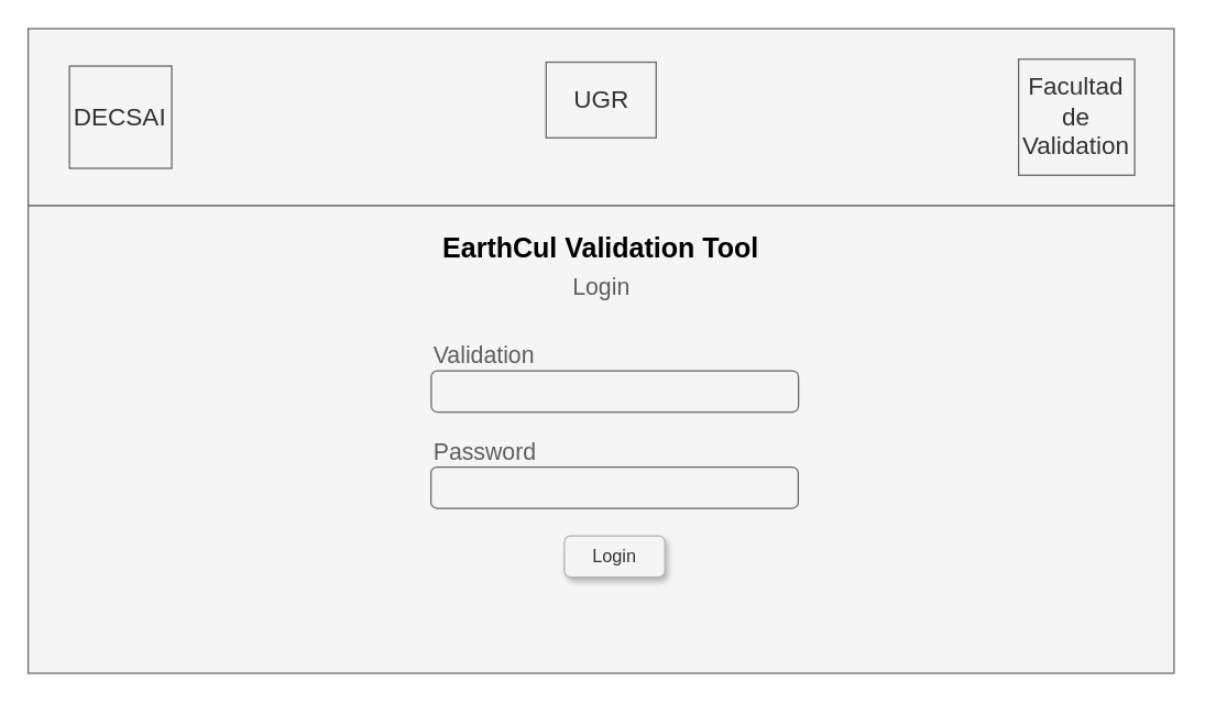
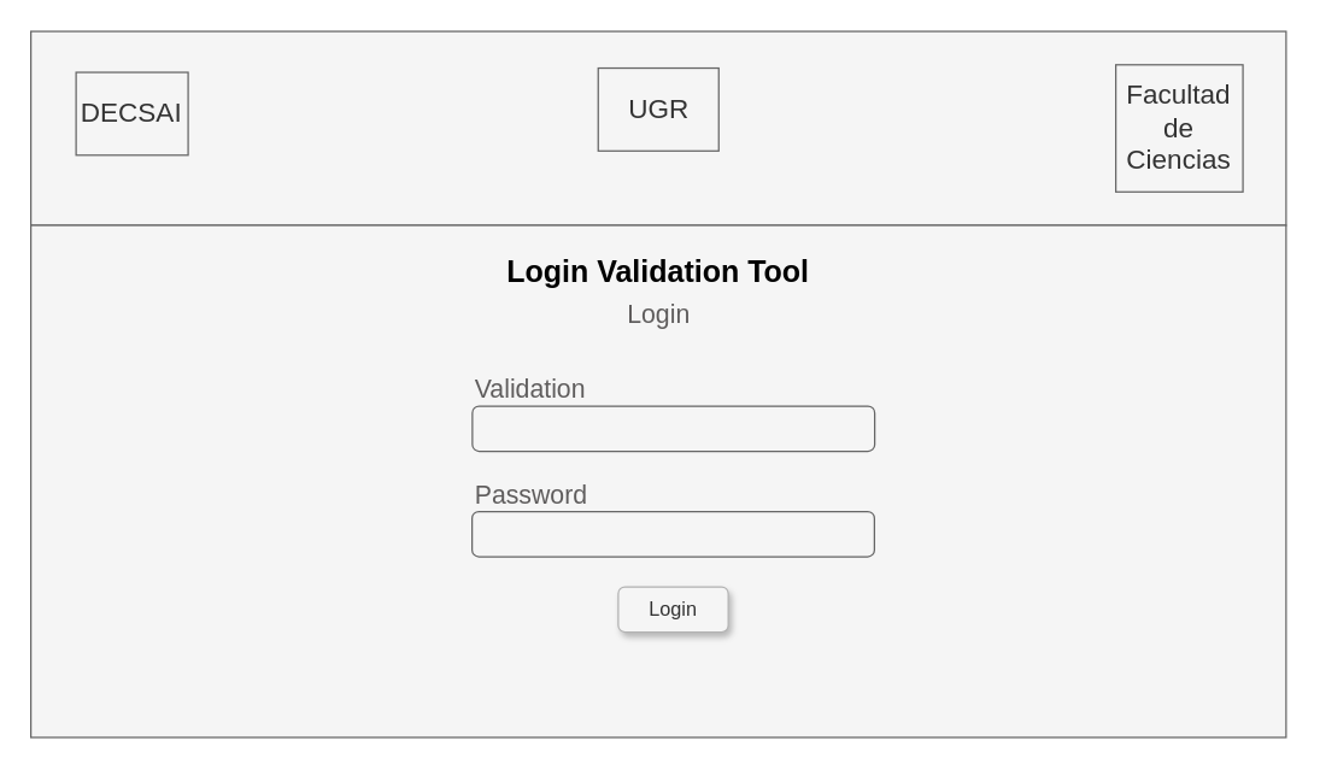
- <mxCell id="3" value="&lt;font style=&quot;font-size: 18px;&quot;&gt;DECSAI&lt;/font&gt;" style="whiteSpace=wrap;html=1;aspect=fixed;fillColor=#f5f5f5;fontColor=#333333;strokeColor=#666666;fontSize=18;" parent="1" vertex="1"><mxGeometry x="50" y="47.44" width="74.37" height="74.37" as="geometry" /></mxCell>
+ <mxCell id="3" value="&lt;font style=&quot;font-size: 18px;&quot;&gt;DECSAI&lt;/font&gt;" style="whiteSpace=wrap;html=1;aspect=fixed;fillColor=#f5f5f5;fontColor=#333333;strokeColor=#666666;fontSize=18;" parent="1" vertex="1"><mxGeometry x="50" y="47.44" width="74.37" height="55" as="geometry" /></mxCell>
- <mxCell id="8" value="&lt;font style=&quot;font-size: 18px;&quot;&gt;Facultad de Validation&lt;/font&gt;" style="whiteSpace=wrap;html=1;aspect=fixed;fillColor=#f5f5f5;fontColor=#333333;strokeColor=#666666;" parent="1" vertex="1"><mxGeometry x="740" y="42.44" width="84.37" height="84.37" as="geometry" /></mxCell>
+ <mxCell id="8" value="&lt;font style=&quot;font-size: 18px;&quot;&gt;Facultad de Ciencias&lt;/font&gt;" style="whiteSpace=wrap;html=1;aspect=fixed;fillColor=#f5f5f5;fontColor=#333333;strokeColor=#666666;" parent="1" vertex="1"><mxGeometry x="740" y="42.44" width="84.37" height="84.37" as="geometry" /></mxCell>
- <mxCell id="6" value="&lt;font color=&quot;#000000&quot; style=&quot;font-size: 20px;&quot;&gt;EarthCul Validation Tool&lt;br style=&quot;font-size: 20px;&quot;&gt;&lt;/font&gt;" style="text;html=1;strokeColor=none;fillColor=none;align=center;verticalAlign=middle;whiteSpace=wrap;rounded=0;fontSize=20;fontStyle=1" parent="1" vertex="1"><mxGeometry x="312.81" y="159" width="247.38" height="40" as="geometry" /></mxCell>
+ <mxCell id="6" value="&lt;font color=&quot;#000000&quot; style=&quot;font-size: 20px;&quot;&gt;Login Validation Tool&lt;br style=&quot;font-size: 20px;&quot;&gt;&lt;/font&gt;" style="text;html=1;strokeColor=none;fillColor=none;align=center;verticalAlign=middle;whiteSpace=wrap;rounded=0;fontSize=20;fontStyle=1" parent="1" vertex="1"><mxGeometry x="312.81" y="159" width="247.38" height="40" as="geometry" /></mxCell>
